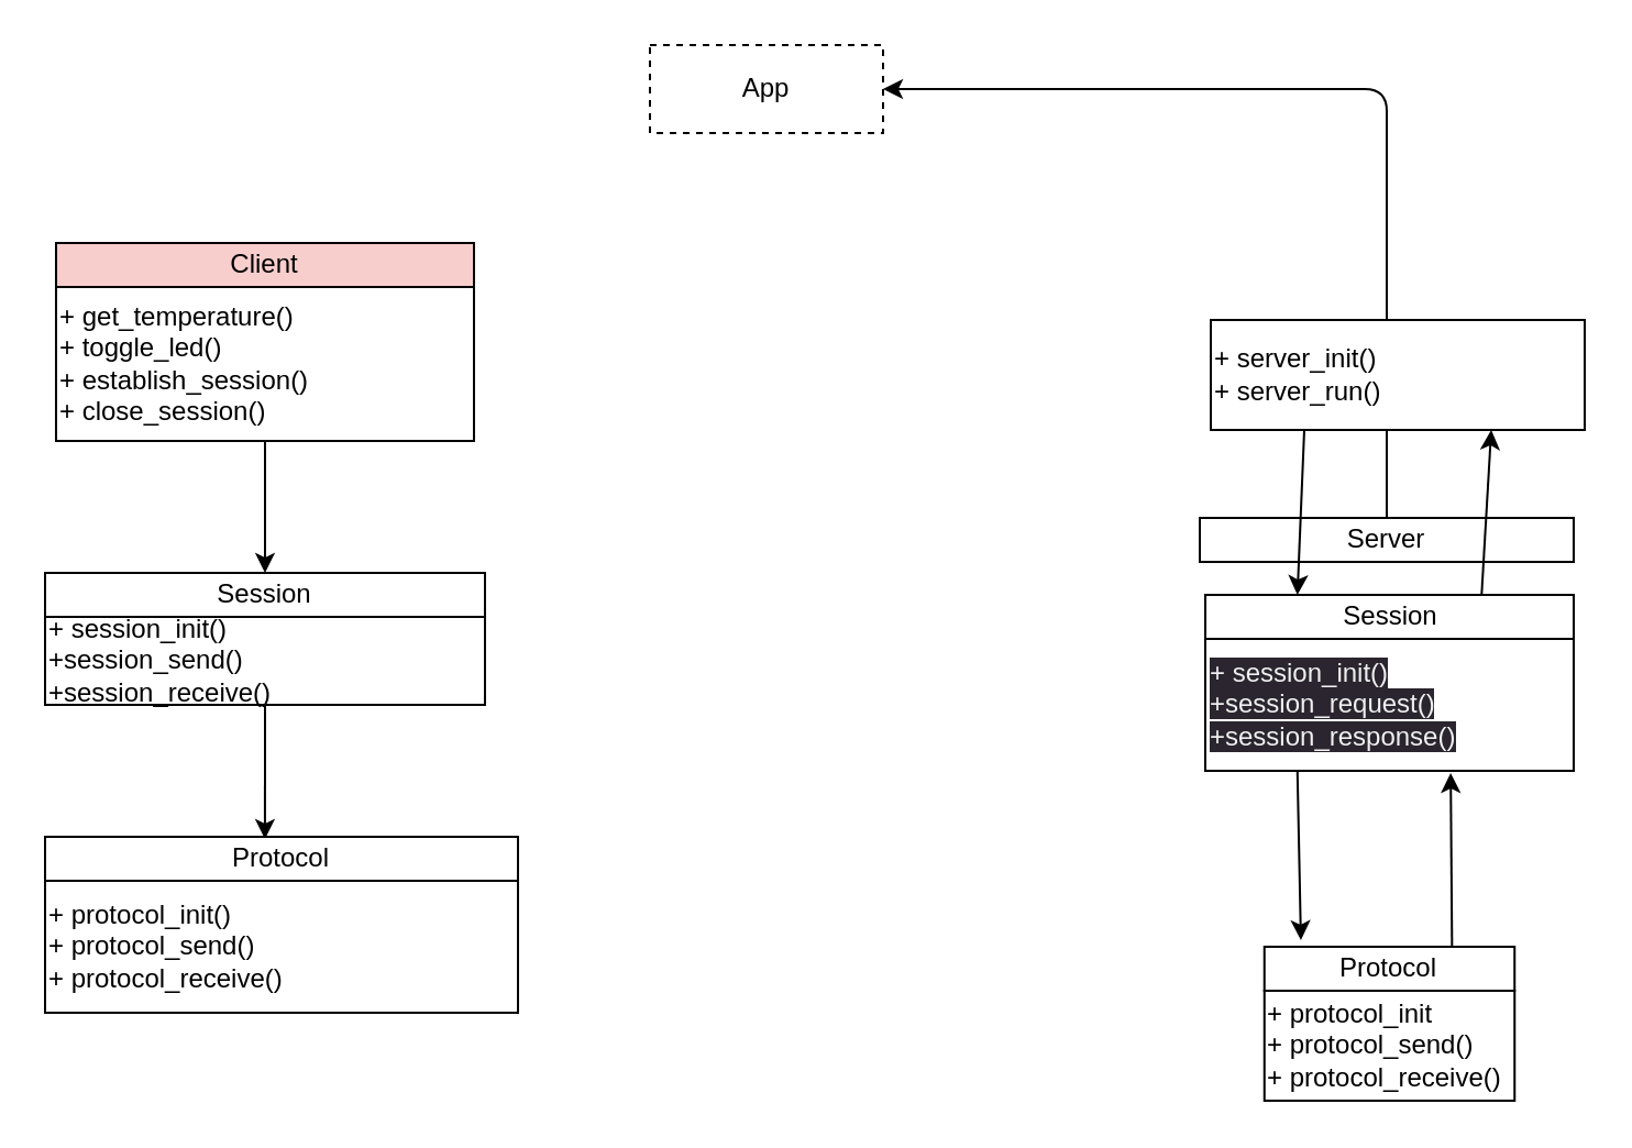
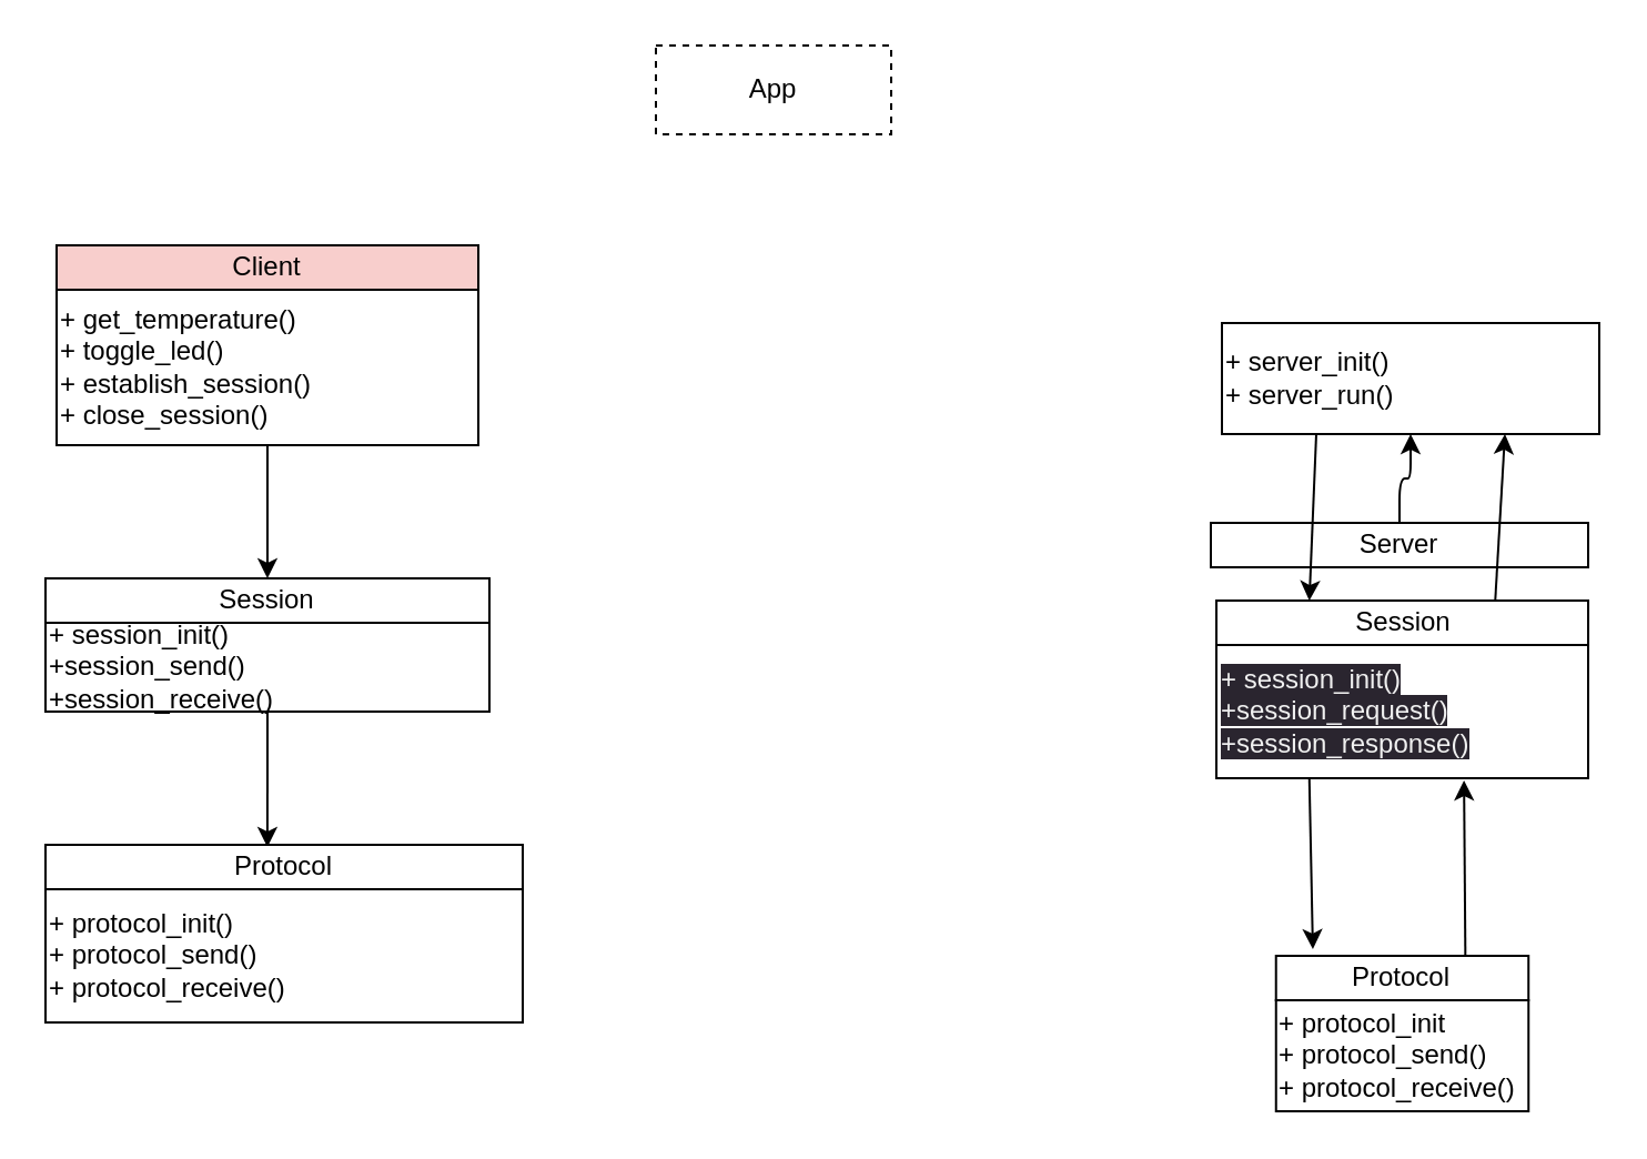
- <mxCell id="4" style="edgeStyle=orthogonalEdgeStyle;html=1;exitX=0.5;exitY=0;exitDx=0;exitDy=0;entryX=1;entryY=0.5;entryDx=0;entryDy=0;" parent="1" source="5" target="2" edge="1"><mxGeometry relative="1" as="geometry" /></mxCell>
+ <mxCell id="4" style="edgeStyle=orthogonalEdgeStyle;html=1;exitX=0.5;exitY=0;exitDx=0;exitDy=0;" parent="1" source="5" target="14" edge="1"><mxGeometry relative="1" as="geometry" /></mxCell>
